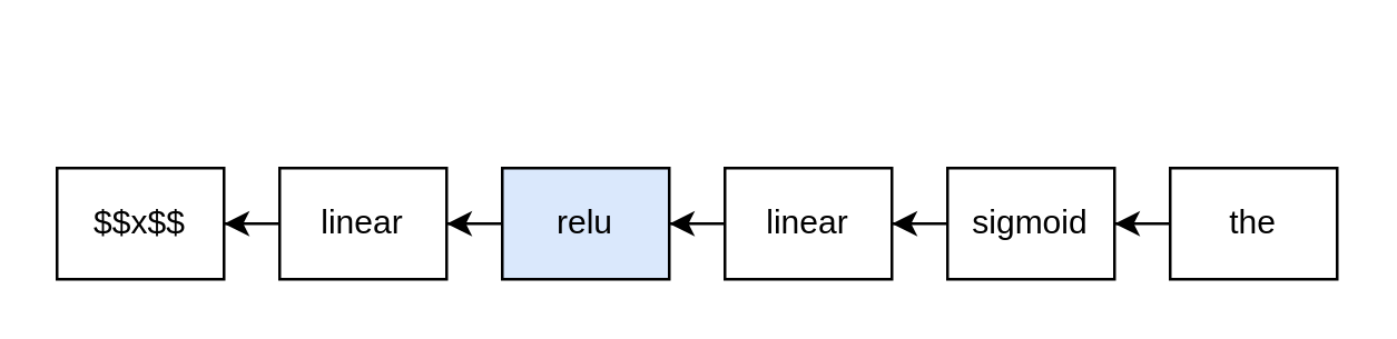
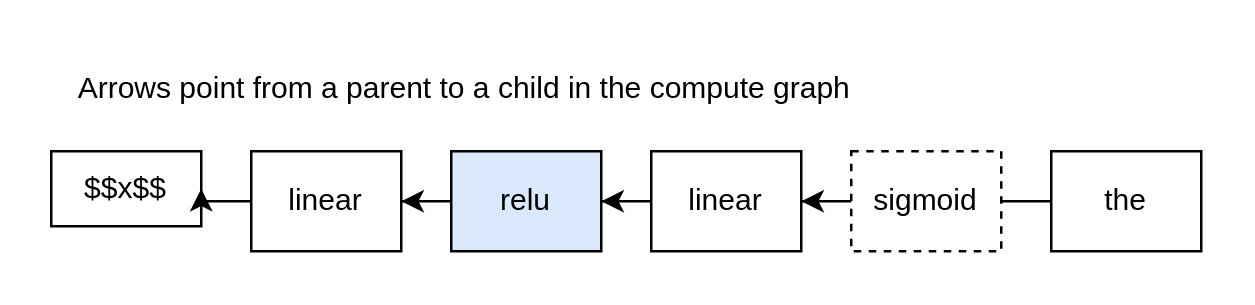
+ <mxCell id="13" value="Arrows point from a parent to a child in the compute graph" style="text;html=1;align=center;verticalAlign=middle;resizable=0;points=[];autosize=1;strokeColor=none;fillColor=none;" vertex="1" parent="1"><mxGeometry x="20" y="20" width="330" height="30" as="geometry" /></mxCell>
- <mxCell id="2" value="$$x$$" style="rounded=0;whiteSpace=wrap;html=1;" vertex="1" parent="1"><mxGeometry x="20" y="60" width="60" height="40" as="geometry" /></mxCell>
+ <mxCell id="2" value="$$x$$" style="rounded=0;whiteSpace=wrap;html=1;" vertex="1" parent="1"><mxGeometry x="20" y="60" width="60" height="30" as="geometry" /></mxCell>
- <mxCell id="10" value="sigmoid" style="rounded=0;whiteSpace=wrap;html=1;" vertex="1" parent="1"><mxGeometry x="340" y="60" width="60" height="40" as="geometry" /></mxCell>
+ <mxCell id="10" value="sigmoid" style="rounded=0;whiteSpace=wrap;html=1;dashed=1;" vertex="1" parent="1"><mxGeometry x="340" y="60" width="60" height="40" as="geometry" /></mxCell>
- <mxCell id="11" value="" style="edgeStyle=orthogonalEdgeStyle;rounded=0;orthogonalLoop=1;jettySize=auto;html=1;" edge="1" parent="1" source="12" target="10"><mxGeometry relative="1" as="geometry" /></mxCell>
+ <mxCell id="11" value="" style="edgeStyle=orthogonalEdgeStyle;rounded=0;orthogonalLoop=1;jettySize=auto;html=1;endArrow=none;" edge="1" parent="1" source="12" target="10"><mxGeometry relative="1" as="geometry" /></mxCell>
